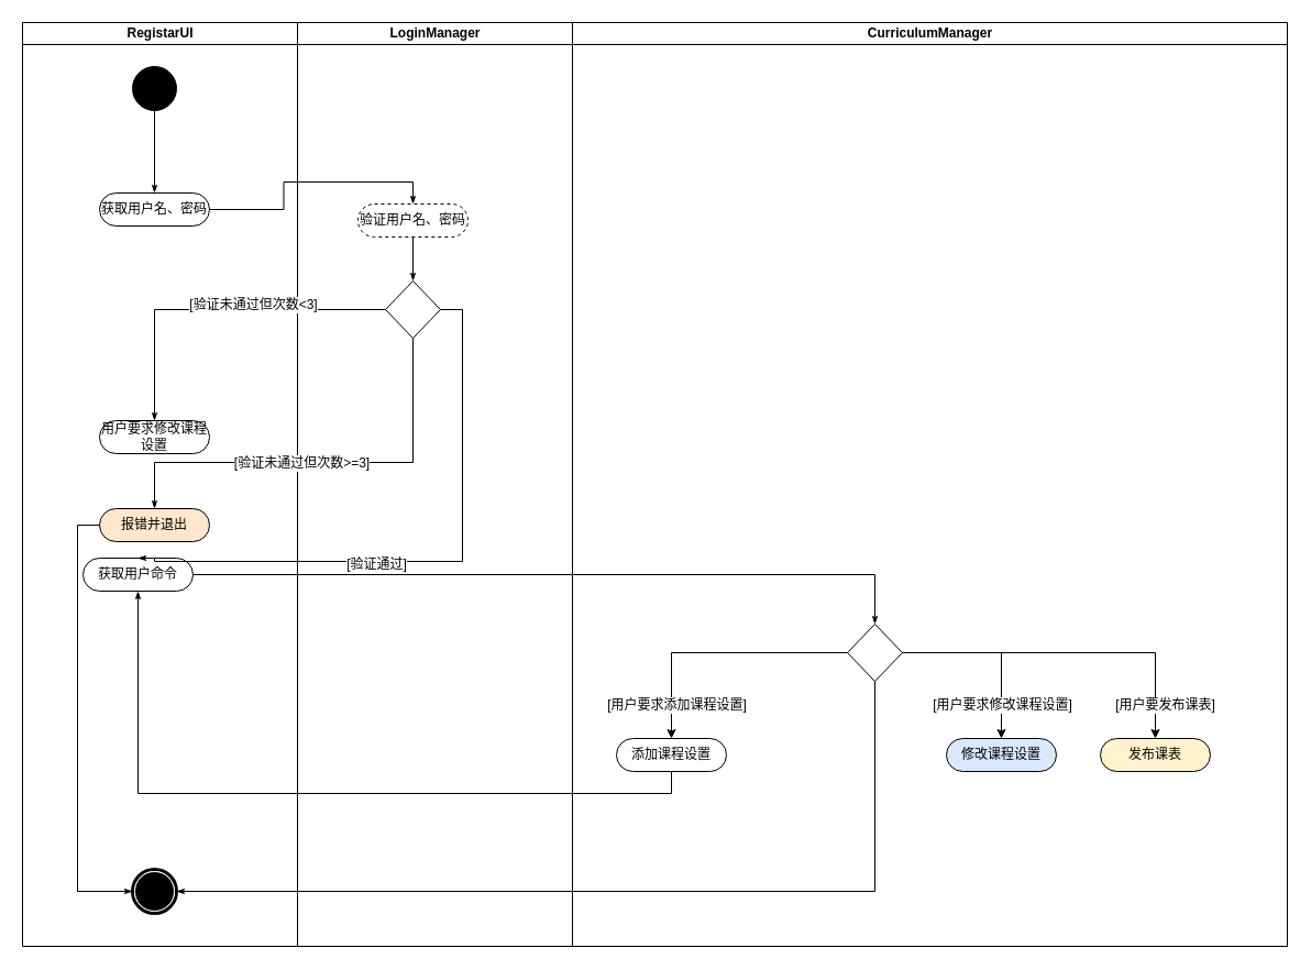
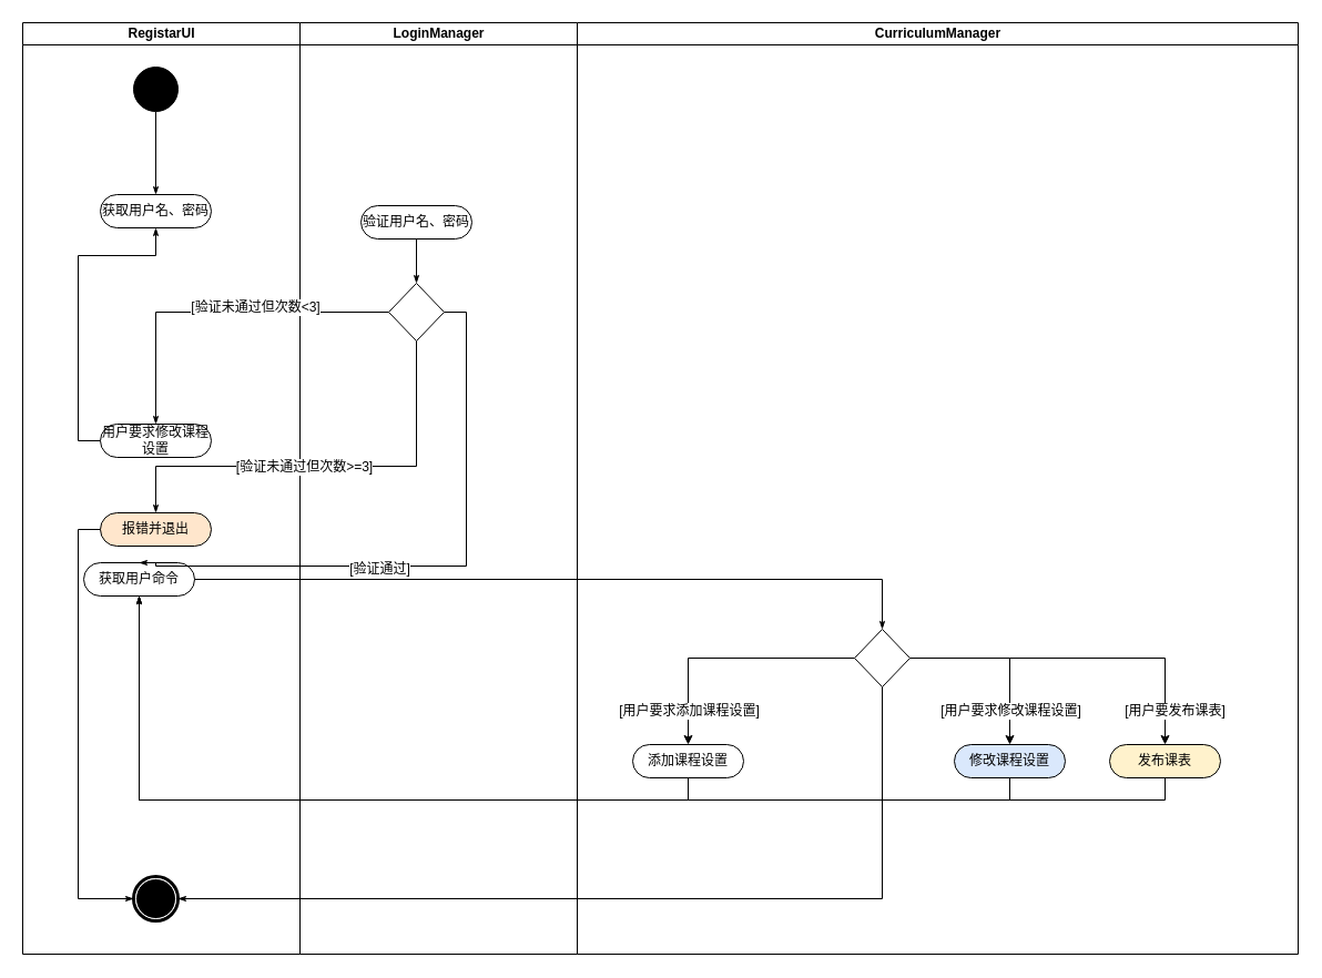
- <mxCell id="27" style="edgeStyle=orthogonalEdgeStyle;rounded=0;html=1;labelBackgroundColor=none;startArrow=none;startFill=0;startSize=5;endArrow=classicThin;endFill=1;endSize=5;jettySize=auto;orthogonalLoop=1;strokeColor=#000000;strokeWidth=1;fontFamily=Verdana;fontSize=12;fontColor=#000000;entryX=0.5;entryY=0;entryDx=0;entryDy=0;exitX=1;exitY=0.5;exitDx=0;exitDy=0;" edge="1" parent="1" source="19" target="14"><mxGeometry relative="1" as="geometry"><mxPoint x="150" y="110" as="sourcePoint" /><mxPoint x="150" y="155" as="targetPoint" /></mxGeometry></mxCell>
- <mxCell id="14" value="验证用户名、密码" style="rounded=1;whiteSpace=wrap;html=1;shadow=0;comic=0;labelBackgroundColor=none;strokeColor=#000000;strokeWidth=1;fillColor=#ffffff;fontFamily=Verdana;fontSize=12;fontColor=#000000;align=center;arcSize=50;dashed=1;" vertex="1" parent="13"><mxGeometry x="55" y="165" width="100" height="30" as="geometry" /></mxCell>
+ <mxCell id="14" value="验证用户名、密码" style="rounded=1;whiteSpace=wrap;html=1;shadow=0;comic=0;labelBackgroundColor=none;strokeColor=#000000;strokeWidth=1;fillColor=#ffffff;fontFamily=Verdana;fontSize=12;fontColor=#000000;align=center;arcSize=50;" vertex="1" parent="13"><mxGeometry x="55" y="165" width="100" height="30" as="geometry" /></mxCell>
+ <mxCell id="25" style="edgeStyle=orthogonalEdgeStyle;rounded=0;html=1;labelBackgroundColor=none;startArrow=none;startFill=0;startSize=5;endArrow=classicThin;endFill=1;endSize=5;jettySize=auto;orthogonalLoop=1;strokeColor=#000000;strokeWidth=1;fontFamily=Verdana;fontSize=12;fontColor=#000000;entryX=0.5;entryY=1;entryDx=0;entryDy=0;exitX=0;exitY=0.5;exitDx=0;exitDy=0;" edge="1" parent="17" source="21" target="19"><mxGeometry relative="1" as="geometry"><mxPoint x="180" y="150" as="sourcePoint" /><mxPoint x="365" y="175" as="targetPoint" /><Array as="points"><mxPoint x="50" y="377" /><mxPoint x="50" y="210" /><mxPoint x="120" y="210" /></Array></mxGeometry></mxCell>
- <mxCell id="3" value="添加课程设置" style="rounded=1;whiteSpace=wrap;html=1;shadow=0;comic=0;labelBackgroundColor=none;strokeColor=#000000;strokeWidth=1;fillColor=#ffffff;fontFamily=Verdana;fontSize=12;fontColor=#000000;align=center;arcSize=50;" vertex="1" parent="2"><mxGeometry x="40" y="651" width="100" height="30" as="geometry" /></mxCell>
+ <mxCell id="3" value="添加课程设置" style="rounded=1;whiteSpace=wrap;html=1;shadow=0;comic=0;labelBackgroundColor=none;strokeColor=#000000;strokeWidth=1;fillColor=#ffffff;fontFamily=Verdana;fontSize=12;fontColor=#000000;align=center;arcSize=50;" vertex="1" parent="2"><mxGeometry x="50" y="651" width="100" height="30" as="geometry" /></mxCell>
+ <mxCell id="36" style="edgeStyle=orthogonalEdgeStyle;rounded=0;html=1;labelBackgroundColor=none;startArrow=none;startFill=0;startSize=5;endArrow=classicThin;endFill=1;endSize=5;jettySize=auto;orthogonalLoop=1;strokeColor=#000000;strokeWidth=1;fontFamily=Verdana;fontSize=12;fontColor=#000000;entryX=0.5;entryY=1;entryDx=0;entryDy=0;exitX=0.5;exitY=1;exitDx=0;exitDy=0;" edge="1" parent="1" source="4" target="23"><mxGeometry relative="1" as="geometry"><mxPoint x="312.5" y="696" as="sourcePoint" /><mxPoint x="497.5" y="721" as="targetPoint" /></mxGeometry></mxCell>
+ <mxCell id="37" style="edgeStyle=orthogonalEdgeStyle;rounded=0;html=1;labelBackgroundColor=none;startArrow=none;startFill=0;startSize=5;endArrow=classicThin;endFill=1;endSize=5;jettySize=auto;orthogonalLoop=1;strokeColor=#000000;strokeWidth=1;fontFamily=Verdana;fontSize=12;fontColor=#000000;entryX=0.5;entryY=1;entryDx=0;entryDy=0;exitX=0.5;exitY=1;exitDx=0;exitDy=0;" edge="1" parent="1" source="5" target="23"><mxGeometry relative="1" as="geometry"><mxPoint x="322.5" y="706" as="sourcePoint" /><mxPoint x="507.5" y="731" as="targetPoint" /></mxGeometry></mxCell>
